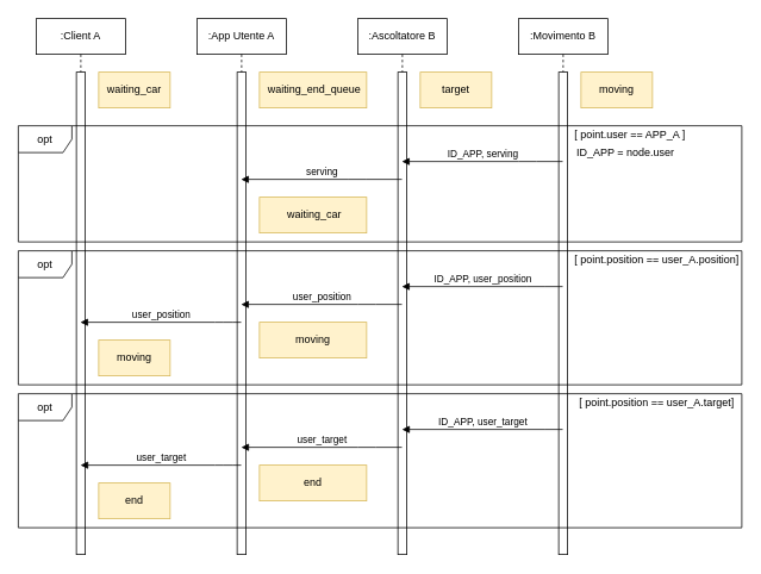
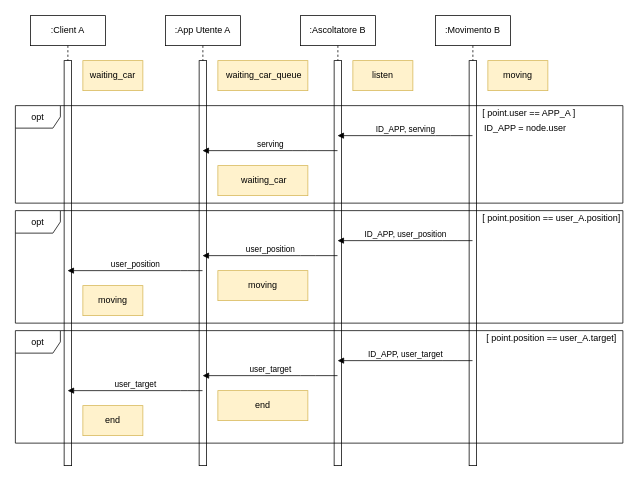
- <mxCell id="11" value="&amp;nbsp;waiting_end_queue" style="rounded=0;whiteSpace=wrap;html=1;fillColor=#fff2cc;strokeColor=#d6b656;" vertex="1" parent="1"><mxGeometry x="290" y="80" width="120" height="40" as="geometry" /></mxCell>
+ <mxCell id="11" value="&amp;nbsp;waiting_car_queue" style="rounded=0;whiteSpace=wrap;html=1;fillColor=#fff2cc;strokeColor=#d6b656;" vertex="1" parent="1"><mxGeometry x="290" y="80" width="120" height="40" as="geometry" /></mxCell>
- <mxCell id="12" value="target" style="rounded=0;whiteSpace=wrap;html=1;fillColor=#fff2cc;strokeColor=#d6b656;" vertex="1" parent="1"><mxGeometry x="470" y="80" width="80" height="40" as="geometry" /></mxCell>
+ <mxCell id="12" value="listen" style="rounded=0;whiteSpace=wrap;html=1;fillColor=#fff2cc;strokeColor=#d6b656;" vertex="1" parent="1"><mxGeometry x="470" y="80" width="80" height="40" as="geometry" /></mxCell>
